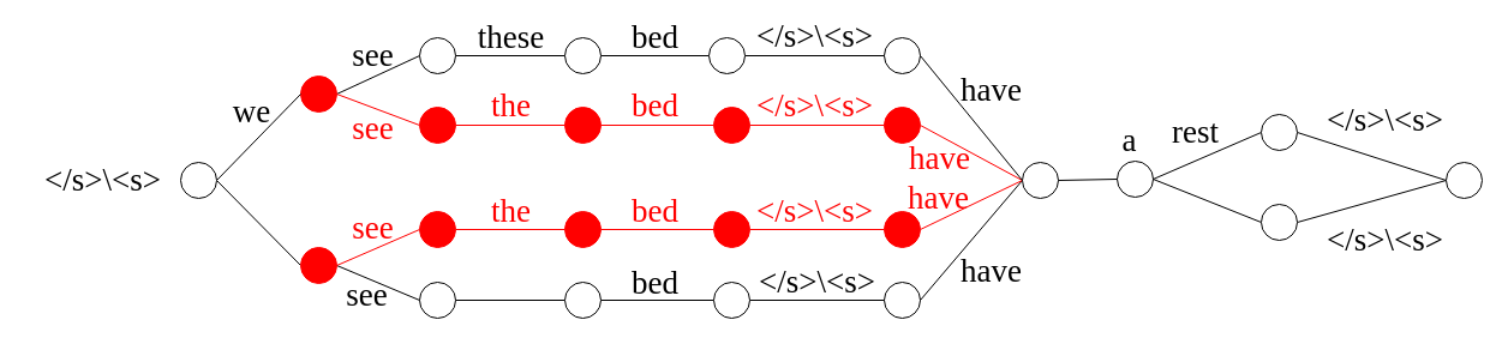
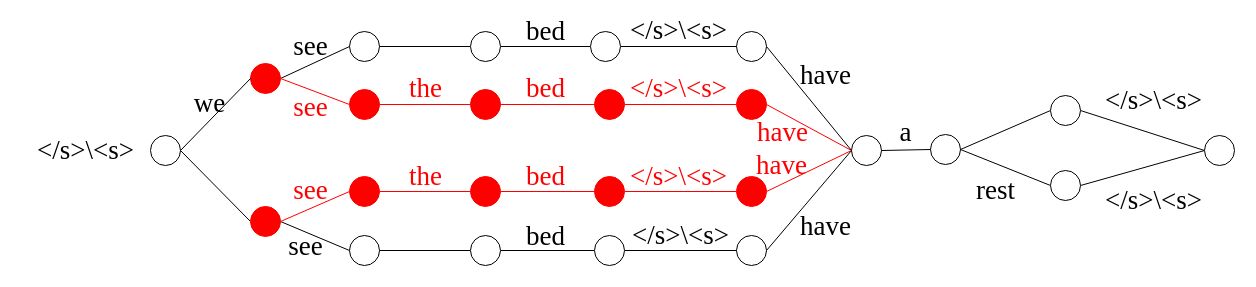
- <mxCell id="31" value="&lt;font style=&quot;font-size: 27px&quot; face=&quot;Georgia&quot;&gt;these&lt;/font&gt;" style="text;html=1;align=center;verticalAlign=middle;resizable=0;points=[];autosize=1;strokeColor=none;fillColor=none;" parent="1" vertex="1"><mxGeometry x="385" y="21" width="80" height="20" as="geometry" /></mxCell>
- <mxCell id="26" value="&lt;font style=&quot;font-size: 27px&quot; face=&quot;Georgia&quot;&gt;we&lt;/font&gt;" style="text;html=1;align=center;verticalAlign=middle;resizable=0;points=[];autosize=1;strokeColor=none;fillColor=none;" parent="1" vertex="1"><mxGeometry x="184" y="83" width="50" height="20" as="geometry" /></mxCell>
+ <mxCell id="26" value="&lt;font style=&quot;font-size: 27px&quot; face=&quot;Georgia&quot;&gt;we&lt;/font&gt;" style="text;html=1;align=center;verticalAlign=middle;resizable=0;points=[];autosize=1;strokeColor=none;fillColor=none;" parent="1" vertex="1"><mxGeometry x="184" y="93" width="50" height="20" as="geometry" /></mxCell>
- <mxCell id="43" value="&lt;font style=&quot;font-size: 27px&quot; face=&quot;Georgia&quot;&gt;rest&lt;/font&gt;" style="text;html=1;align=center;verticalAlign=middle;resizable=0;points=[];autosize=1;strokeColor=none;fillColor=none;" parent="1" vertex="1"><mxGeometry x="965" y="100" width="60" height="20" as="geometry" /></mxCell>
+ <mxCell id="43" value="&lt;font style=&quot;font-size: 27px&quot; face=&quot;Georgia&quot;&gt;rest&lt;/font&gt;" style="text;html=1;align=center;verticalAlign=middle;resizable=0;points=[];autosize=1;strokeColor=none;fillColor=none;" parent="1" vertex="1"><mxGeometry x="965" y="180" width="60" height="20" as="geometry" /></mxCell>
- <mxCell id="68" value="&lt;font style=&quot;font-size: 27px&quot; face=&quot;Georgia&quot;&gt;a&lt;/font&gt;" style="text;html=1;align=center;verticalAlign=middle;resizable=0;points=[];autosize=1;strokeColor=none;fillColor=none;fontColor=#000000;" parent="1" vertex="1"><mxGeometry x="925" y="107" width="30" height="20" as="geometry" /></mxCell>
+ <mxCell id="68" value="&lt;font style=&quot;font-size: 27px&quot; face=&quot;Georgia&quot;&gt;a&lt;/font&gt;" style="text;html=1;align=center;verticalAlign=middle;resizable=0;points=[];autosize=1;strokeColor=none;fillColor=none;fontColor=#000000;" parent="1" vertex="1"><mxGeometry x="890" y="122" width="30" height="20" as="geometry" /></mxCell>
